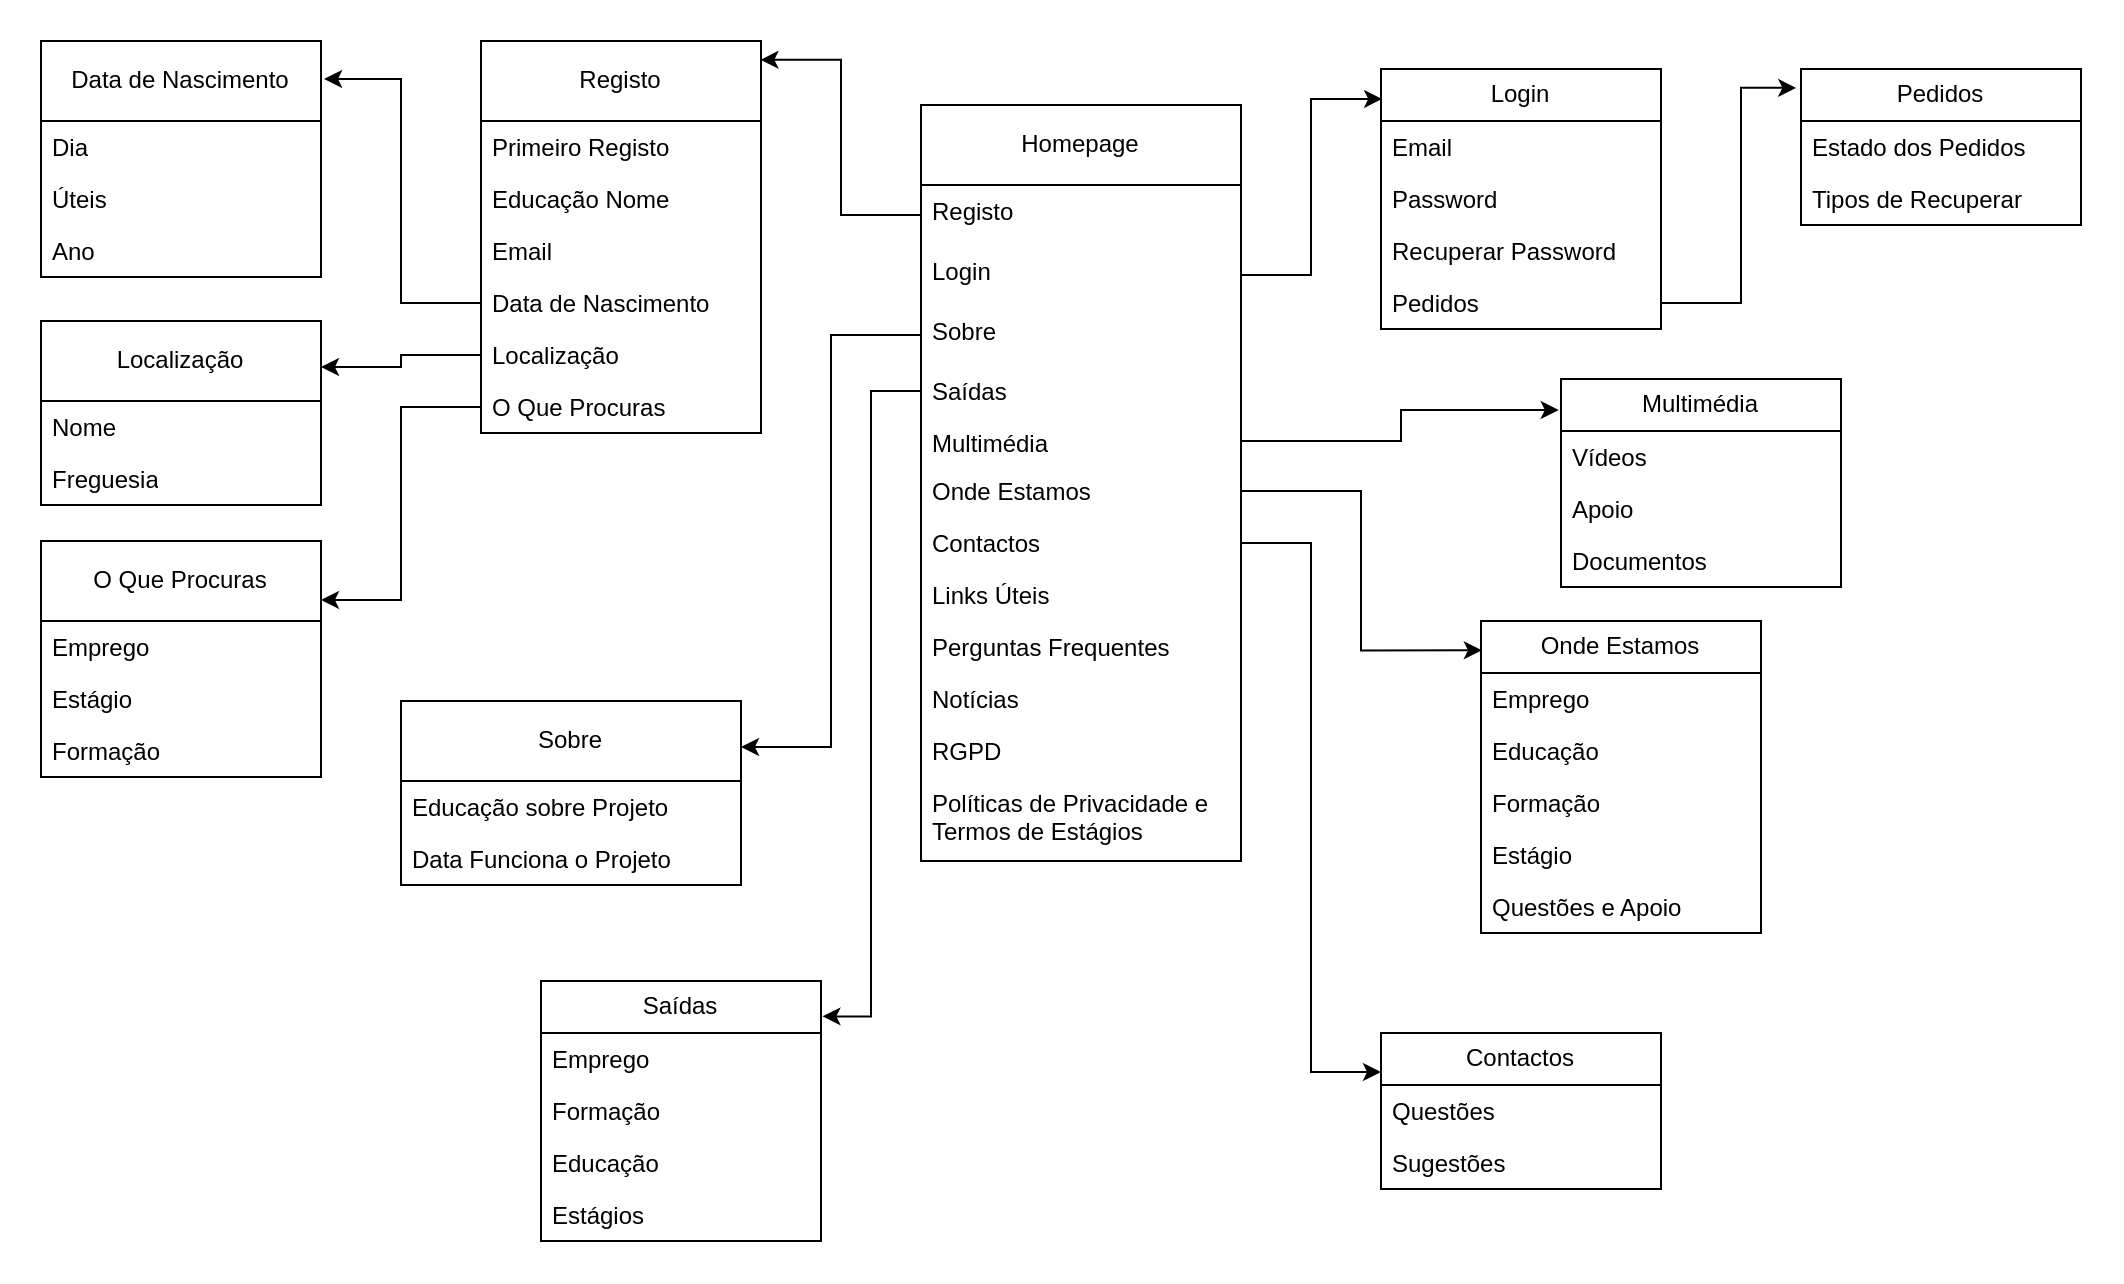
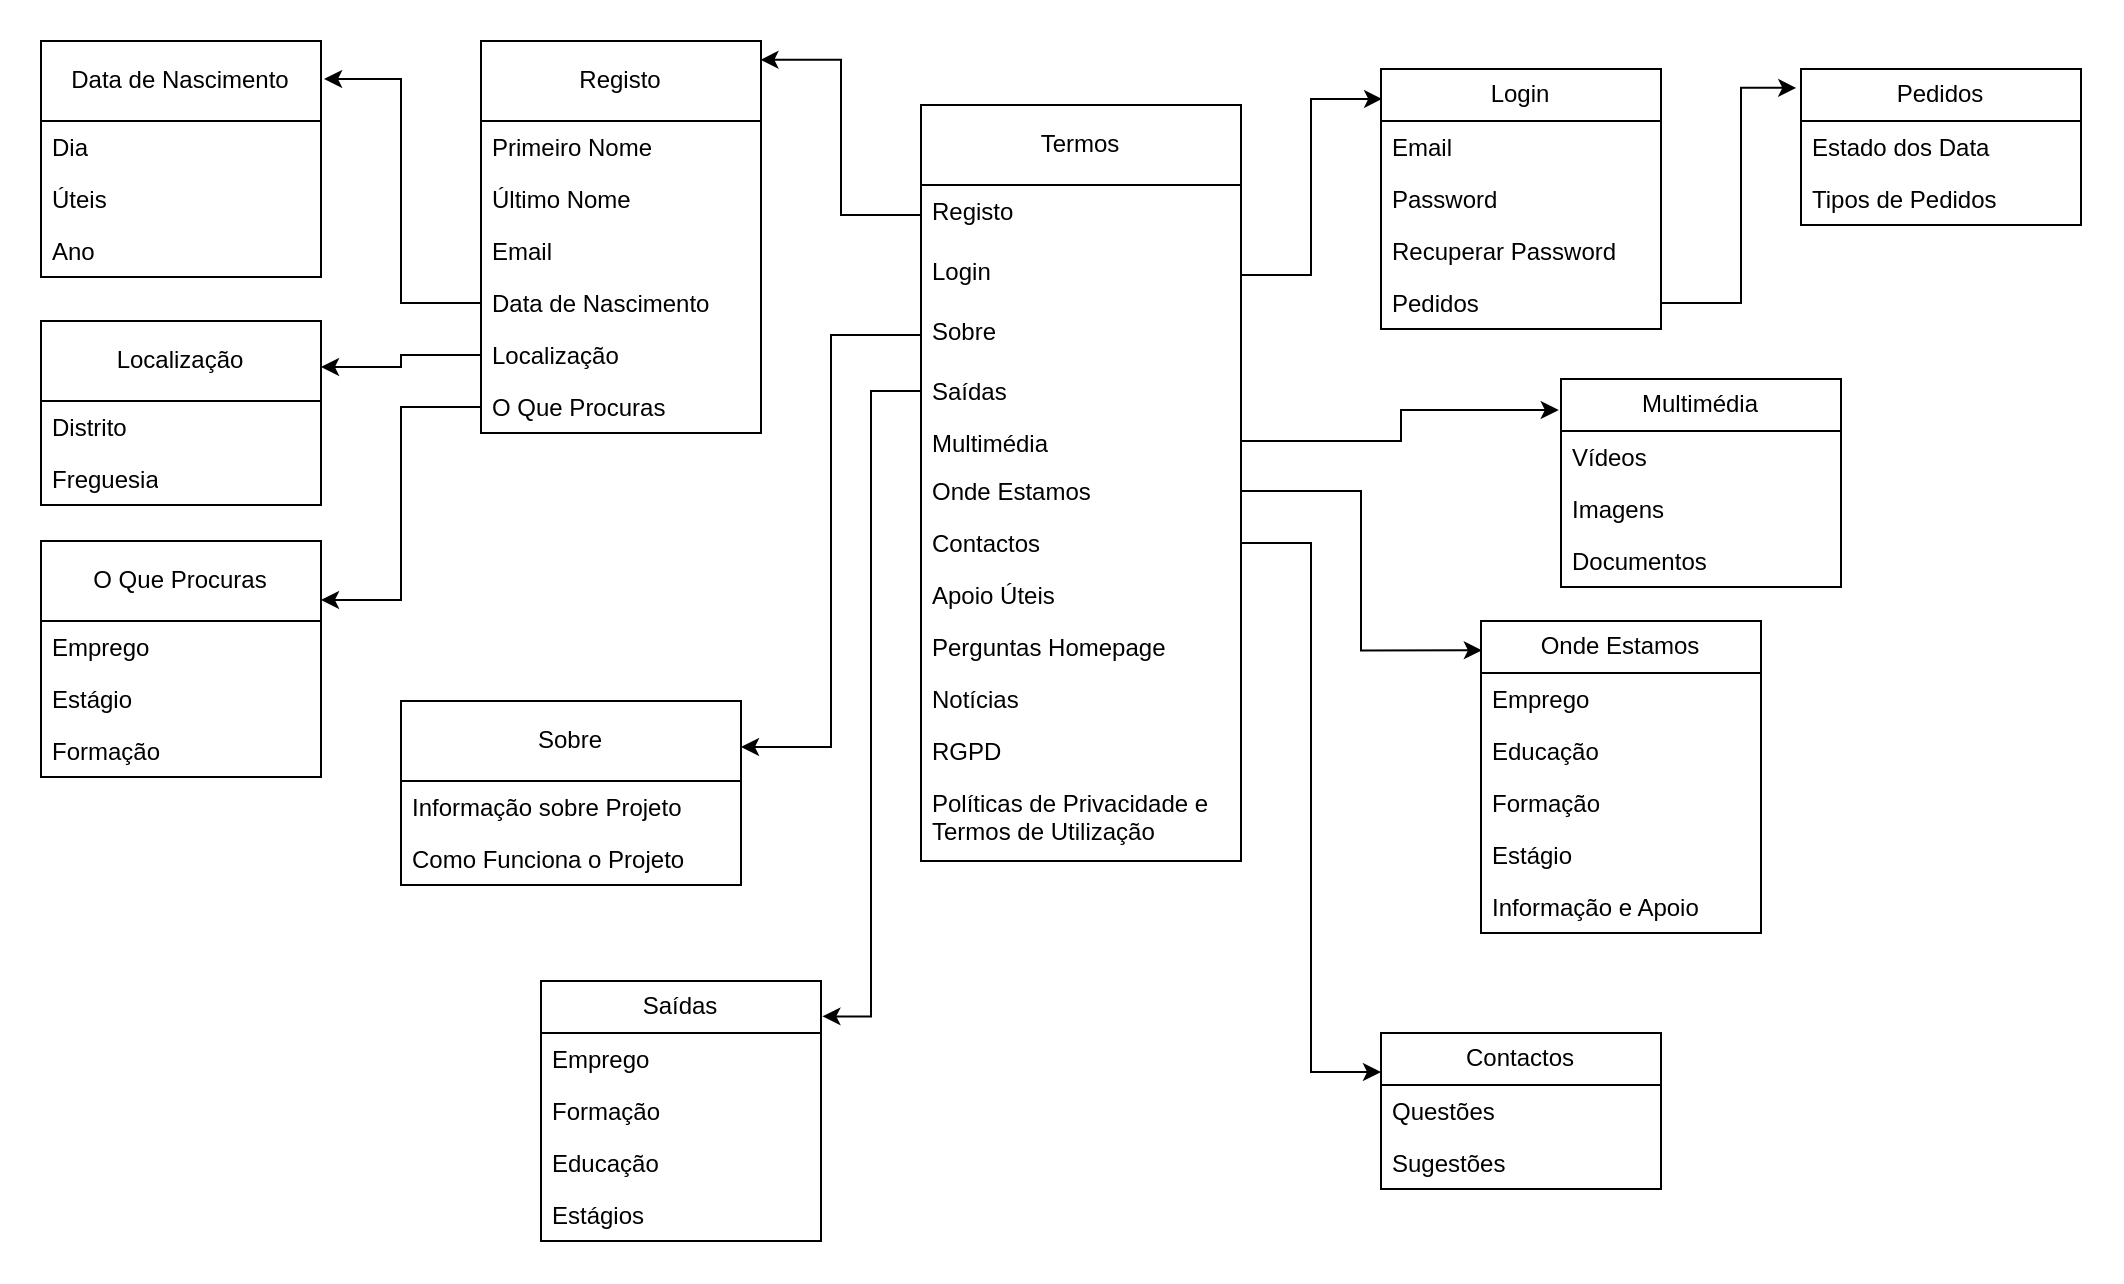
- <mxCell id="2" value="Homepage" style="swimlane;fontStyle=0;childLayout=stackLayout;horizontal=1;startSize=40;fillColor=none;horizontalStack=0;resizeParent=1;resizeParentMax=0;resizeLast=0;collapsible=1;marginBottom=0;whiteSpace=wrap;html=1;" vertex="1" parent="1"><mxGeometry x="460" y="52" width="160" height="378" as="geometry" /></mxCell>
+ <mxCell id="2" value="Termos" style="swimlane;fontStyle=0;childLayout=stackLayout;horizontal=1;startSize=40;fillColor=none;horizontalStack=0;resizeParent=1;resizeParentMax=0;resizeLast=0;collapsible=1;marginBottom=0;whiteSpace=wrap;html=1;" vertex="1" parent="1"><mxGeometry x="460" y="52" width="160" height="378" as="geometry" /></mxCell>
- <mxCell id="16" value="Primeiro Registo" style="text;strokeColor=none;fillColor=none;align=left;verticalAlign=top;spacingLeft=4;spacingRight=4;overflow=hidden;rotatable=0;points=[[0,0.5],[1,0.5]];portConstraint=eastwest;whiteSpace=wrap;html=1;" vertex="1" parent="15"><mxGeometry y="40" width="140" height="26" as="geometry" /></mxCell>
+ <mxCell id="16" value="Primeiro Nome" style="text;strokeColor=none;fillColor=none;align=left;verticalAlign=top;spacingLeft=4;spacingRight=4;overflow=hidden;rotatable=0;points=[[0,0.5],[1,0.5]];portConstraint=eastwest;whiteSpace=wrap;html=1;" vertex="1" parent="15"><mxGeometry y="40" width="140" height="26" as="geometry" /></mxCell>
- <mxCell id="47" value="Estado dos Pedidos" style="text;strokeColor=none;fillColor=none;align=left;verticalAlign=top;spacingLeft=4;spacingRight=4;overflow=hidden;rotatable=0;points=[[0,0.5],[1,0.5]];portConstraint=eastwest;whiteSpace=wrap;html=1;" vertex="1" parent="46"><mxGeometry y="26" width="140" height="26" as="geometry" /></mxCell>
+ <mxCell id="47" value="Estado dos Data" style="text;strokeColor=none;fillColor=none;align=left;verticalAlign=top;spacingLeft=4;spacingRight=4;overflow=hidden;rotatable=0;points=[[0,0.5],[1,0.5]];portConstraint=eastwest;whiteSpace=wrap;html=1;" vertex="1" parent="46"><mxGeometry y="26" width="140" height="26" as="geometry" /></mxCell>
- <mxCell id="17" value="Educação Nome&lt;span style=&quot;white-space: pre;&quot;&gt;&#09;&lt;/span&gt;" style="text;strokeColor=none;fillColor=none;align=left;verticalAlign=top;spacingLeft=4;spacingRight=4;overflow=hidden;rotatable=0;points=[[0,0.5],[1,0.5]];portConstraint=eastwest;whiteSpace=wrap;html=1;" vertex="1" parent="15"><mxGeometry y="66" width="140" height="26" as="geometry" /></mxCell>
+ <mxCell id="17" value="Último Nome&lt;span style=&quot;white-space: pre;&quot;&gt;&#09;&lt;/span&gt;" style="text;strokeColor=none;fillColor=none;align=left;verticalAlign=top;spacingLeft=4;spacingRight=4;overflow=hidden;rotatable=0;points=[[0,0.5],[1,0.5]];portConstraint=eastwest;whiteSpace=wrap;html=1;" vertex="1" parent="15"><mxGeometry y="66" width="140" height="26" as="geometry" /></mxCell>
- <mxCell id="48" value="Tipos de Recuperar" style="text;strokeColor=none;fillColor=none;align=left;verticalAlign=top;spacingLeft=4;spacingRight=4;overflow=hidden;rotatable=0;points=[[0,0.5],[1,0.5]];portConstraint=eastwest;whiteSpace=wrap;html=1;" vertex="1" parent="46"><mxGeometry y="52" width="140" height="26" as="geometry" /></mxCell>
+ <mxCell id="48" value="Tipos de Pedidos" style="text;strokeColor=none;fillColor=none;align=left;verticalAlign=top;spacingLeft=4;spacingRight=4;overflow=hidden;rotatable=0;points=[[0,0.5],[1,0.5]];portConstraint=eastwest;whiteSpace=wrap;html=1;" vertex="1" parent="46"><mxGeometry y="52" width="140" height="26" as="geometry" /></mxCell>
- <mxCell id="23" value="Nome" style="text;strokeColor=none;fillColor=none;align=left;verticalAlign=top;spacingLeft=4;spacingRight=4;overflow=hidden;rotatable=0;points=[[0,0.5],[1,0.5]];portConstraint=eastwest;whiteSpace=wrap;html=1;" vertex="1" parent="22"><mxGeometry y="40" width="140" height="26" as="geometry" /></mxCell>
+ <mxCell id="23" value="Distrito" style="text;strokeColor=none;fillColor=none;align=left;verticalAlign=top;spacingLeft=4;spacingRight=4;overflow=hidden;rotatable=0;points=[[0,0.5],[1,0.5]];portConstraint=eastwest;whiteSpace=wrap;html=1;" vertex="1" parent="22"><mxGeometry y="40" width="140" height="26" as="geometry" /></mxCell>
- <mxCell id="54" value="Apoio" style="text;strokeColor=none;fillColor=none;align=left;verticalAlign=top;spacingLeft=4;spacingRight=4;overflow=hidden;rotatable=0;points=[[0,0.5],[1,0.5]];portConstraint=eastwest;whiteSpace=wrap;html=1;" vertex="1" parent="52"><mxGeometry y="52" width="140" height="26" as="geometry" /></mxCell>
+ <mxCell id="54" value="Imagens" style="text;strokeColor=none;fillColor=none;align=left;verticalAlign=top;spacingLeft=4;spacingRight=4;overflow=hidden;rotatable=0;points=[[0,0.5],[1,0.5]];portConstraint=eastwest;whiteSpace=wrap;html=1;" vertex="1" parent="52"><mxGeometry y="52" width="140" height="26" as="geometry" /></mxCell>
- <mxCell id="10" value="Links Úteis" style="text;strokeColor=none;fillColor=none;align=left;verticalAlign=top;spacingLeft=4;spacingRight=4;overflow=hidden;rotatable=0;points=[[0,0.5],[1,0.5]];portConstraint=eastwest;whiteSpace=wrap;html=1;" vertex="1" parent="2"><mxGeometry y="232" width="160" height="26" as="geometry" /></mxCell>
+ <mxCell id="10" value="Apoio Úteis" style="text;strokeColor=none;fillColor=none;align=left;verticalAlign=top;spacingLeft=4;spacingRight=4;overflow=hidden;rotatable=0;points=[[0,0.5],[1,0.5]];portConstraint=eastwest;whiteSpace=wrap;html=1;" vertex="1" parent="2"><mxGeometry y="232" width="160" height="26" as="geometry" /></mxCell>
- <mxCell id="11" value="Perguntas Frequentes" style="text;strokeColor=none;fillColor=none;align=left;verticalAlign=top;spacingLeft=4;spacingRight=4;overflow=hidden;rotatable=0;points=[[0,0.5],[1,0.5]];portConstraint=eastwest;whiteSpace=wrap;html=1;" vertex="1" parent="2"><mxGeometry y="258" width="160" height="26" as="geometry" /></mxCell>
+ <mxCell id="11" value="Perguntas Homepage" style="text;strokeColor=none;fillColor=none;align=left;verticalAlign=top;spacingLeft=4;spacingRight=4;overflow=hidden;rotatable=0;points=[[0,0.5],[1,0.5]];portConstraint=eastwest;whiteSpace=wrap;html=1;" vertex="1" parent="2"><mxGeometry y="258" width="160" height="26" as="geometry" /></mxCell>
- <mxCell id="39" value="Educação sobre Projeto" style="text;strokeColor=none;fillColor=none;align=left;verticalAlign=top;spacingLeft=4;spacingRight=4;overflow=hidden;rotatable=0;points=[[0,0.5],[1,0.5]];portConstraint=eastwest;whiteSpace=wrap;html=1;" vertex="1" parent="38"><mxGeometry y="40" width="170" height="26" as="geometry" /></mxCell>
+ <mxCell id="39" value="Informação sobre Projeto" style="text;strokeColor=none;fillColor=none;align=left;verticalAlign=top;spacingLeft=4;spacingRight=4;overflow=hidden;rotatable=0;points=[[0,0.5],[1,0.5]];portConstraint=eastwest;whiteSpace=wrap;html=1;" vertex="1" parent="38"><mxGeometry y="40" width="170" height="26" as="geometry" /></mxCell>
- <mxCell id="14" value="Políticas de Privacidade e Termos de Estágios" style="text;strokeColor=none;fillColor=none;align=left;verticalAlign=top;spacingLeft=4;spacingRight=4;overflow=hidden;rotatable=0;points=[[0,0.5],[1,0.5]];portConstraint=eastwest;whiteSpace=wrap;html=1;" vertex="1" parent="2"><mxGeometry y="336" width="160" height="42" as="geometry" /></mxCell>
+ <mxCell id="14" value="Políticas de Privacidade e Termos de Utilização" style="text;strokeColor=none;fillColor=none;align=left;verticalAlign=top;spacingLeft=4;spacingRight=4;overflow=hidden;rotatable=0;points=[[0,0.5],[1,0.5]];portConstraint=eastwest;whiteSpace=wrap;html=1;" vertex="1" parent="2"><mxGeometry y="336" width="160" height="42" as="geometry" /></mxCell>
- <mxCell id="40" value="Data Funciona o Projeto" style="text;strokeColor=none;fillColor=none;align=left;verticalAlign=top;spacingLeft=4;spacingRight=4;overflow=hidden;rotatable=0;points=[[0,0.5],[1,0.5]];portConstraint=eastwest;whiteSpace=wrap;html=1;" vertex="1" parent="38"><mxGeometry y="66" width="170" height="26" as="geometry" /></mxCell>
+ <mxCell id="40" value="Como Funciona o Projeto" style="text;strokeColor=none;fillColor=none;align=left;verticalAlign=top;spacingLeft=4;spacingRight=4;overflow=hidden;rotatable=0;points=[[0,0.5],[1,0.5]];portConstraint=eastwest;whiteSpace=wrap;html=1;" vertex="1" parent="38"><mxGeometry y="66" width="170" height="26" as="geometry" /></mxCell>
- <mxCell id="61" value="Questões e Apoio" style="text;strokeColor=none;fillColor=none;align=left;verticalAlign=top;spacingLeft=4;spacingRight=4;overflow=hidden;rotatable=0;points=[[0,0.5],[1,0.5]];portConstraint=eastwest;whiteSpace=wrap;html=1;" vertex="1" parent="56"><mxGeometry y="130" width="140" height="26" as="geometry" /></mxCell>
+ <mxCell id="61" value="Informação e Apoio" style="text;strokeColor=none;fillColor=none;align=left;verticalAlign=top;spacingLeft=4;spacingRight=4;overflow=hidden;rotatable=0;points=[[0,0.5],[1,0.5]];portConstraint=eastwest;whiteSpace=wrap;html=1;" vertex="1" parent="56"><mxGeometry y="130" width="140" height="26" as="geometry" /></mxCell>
